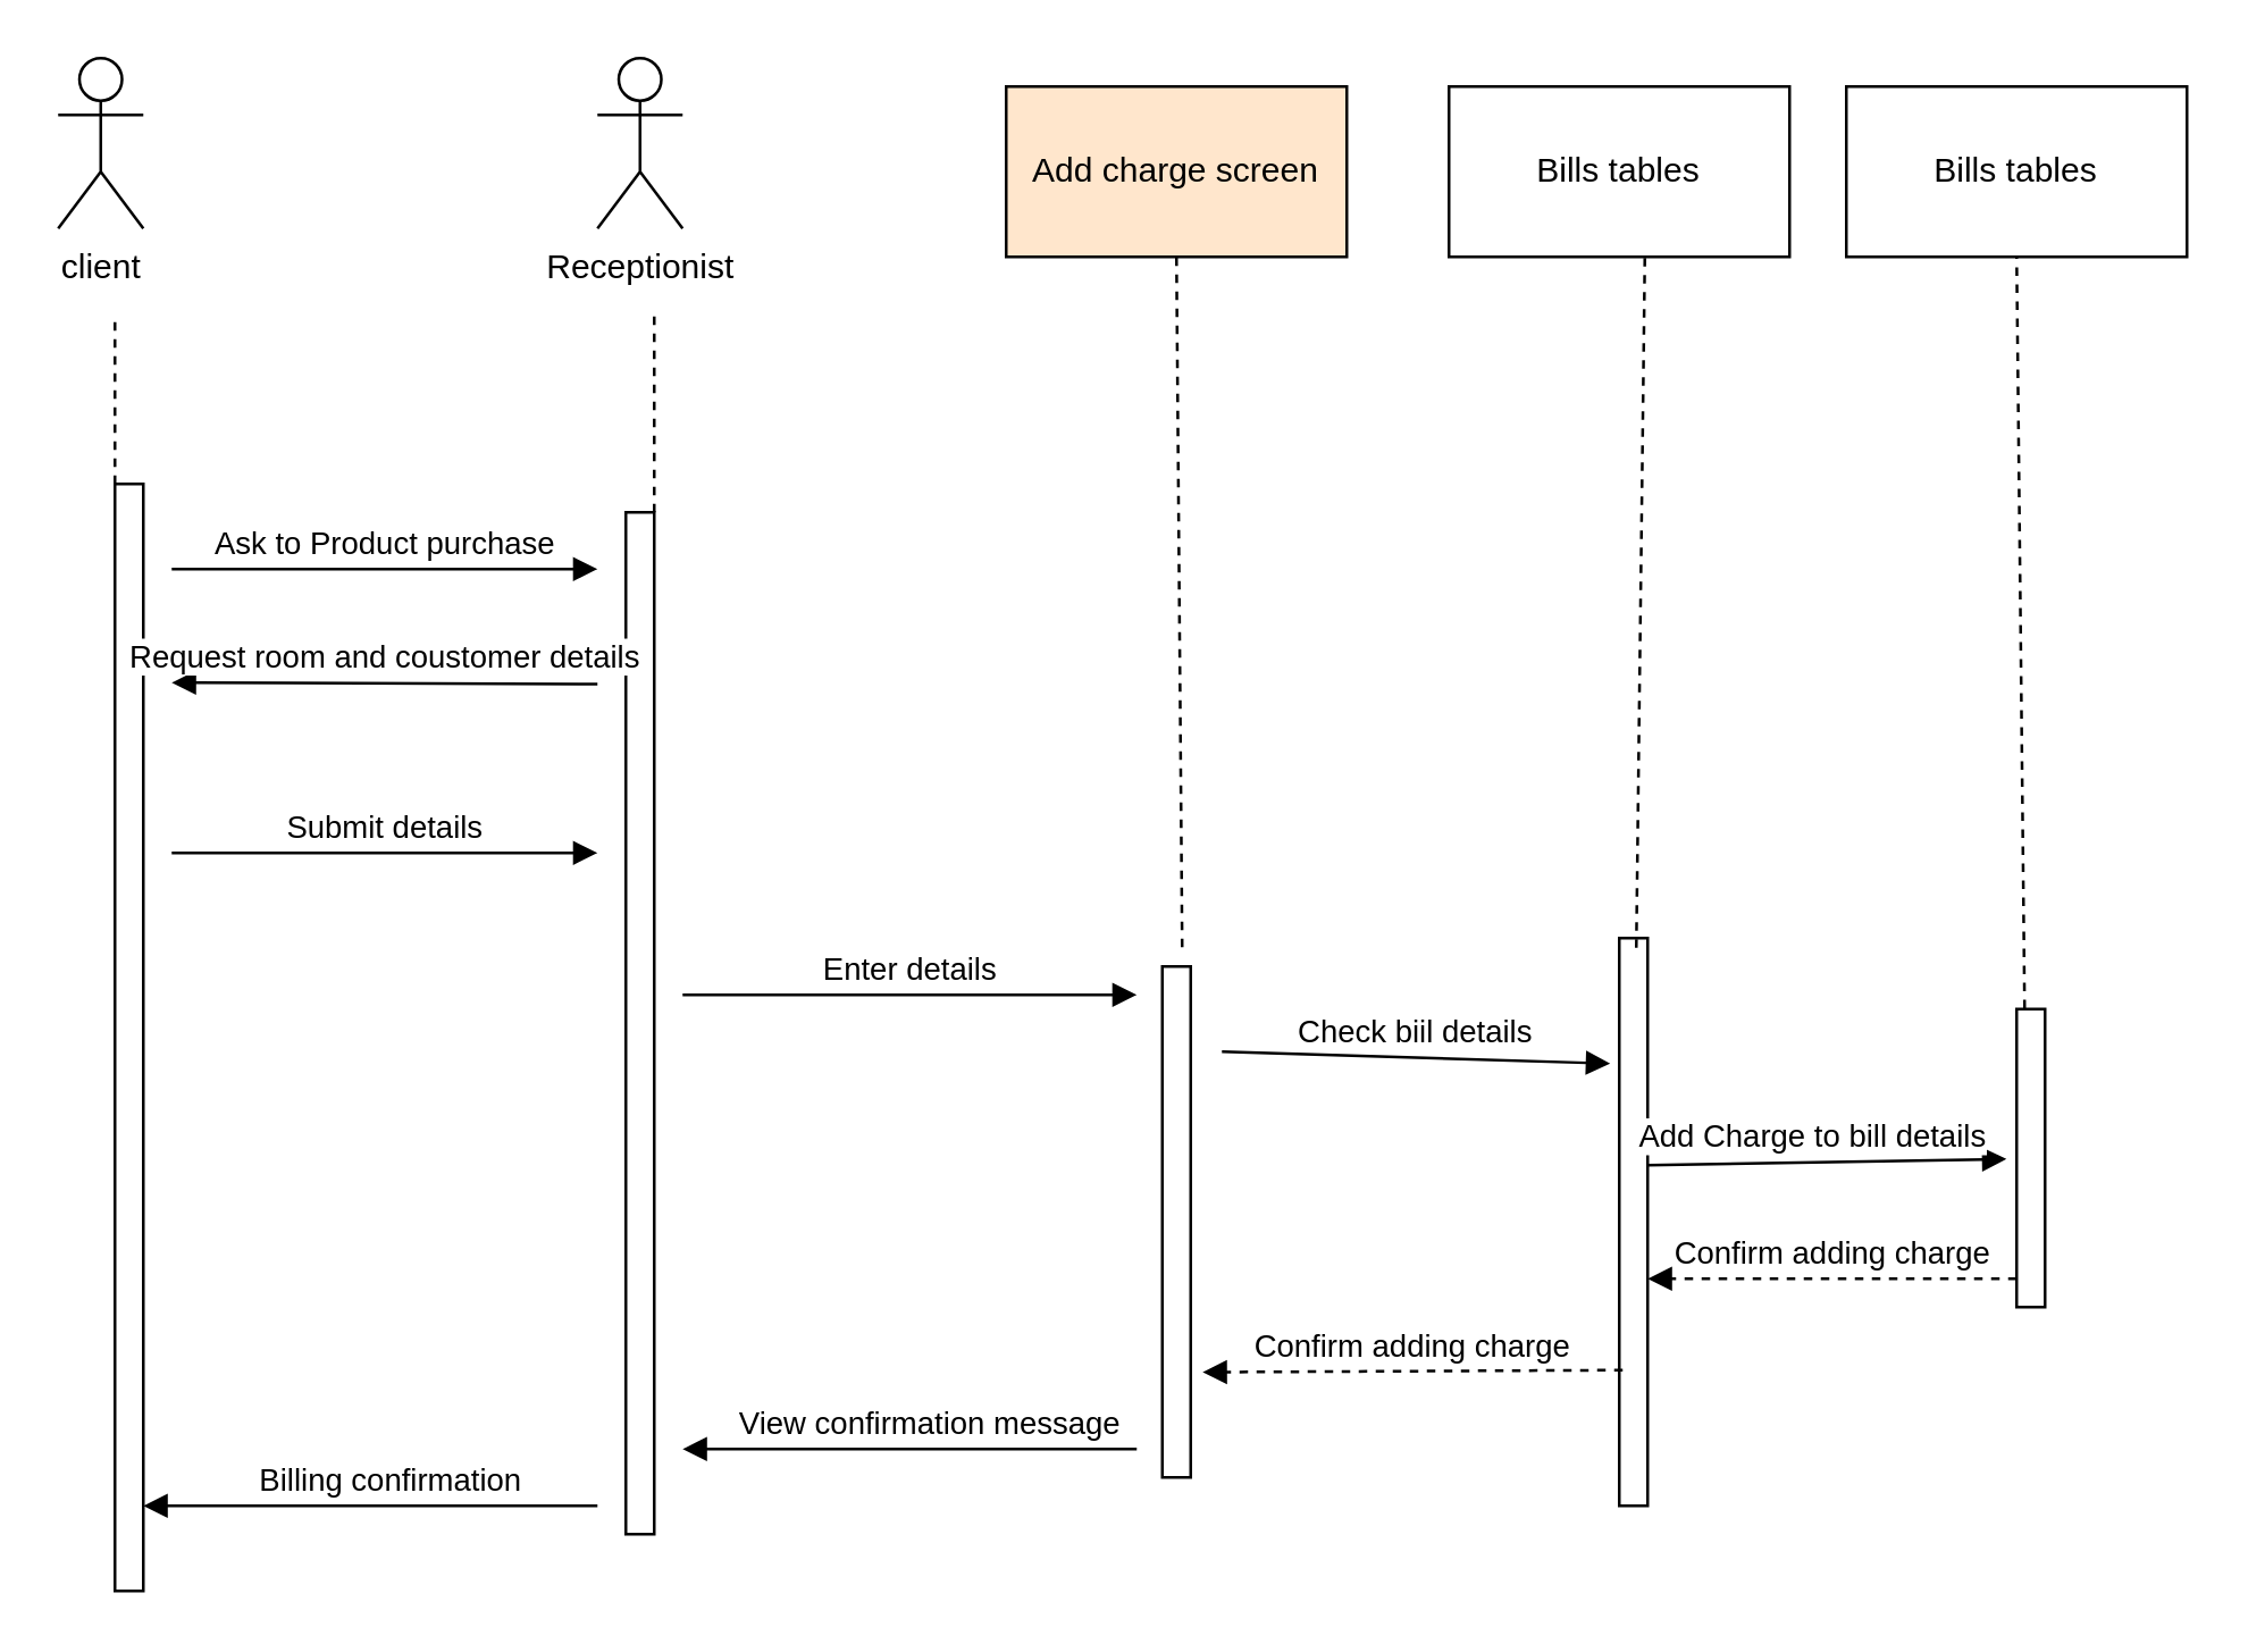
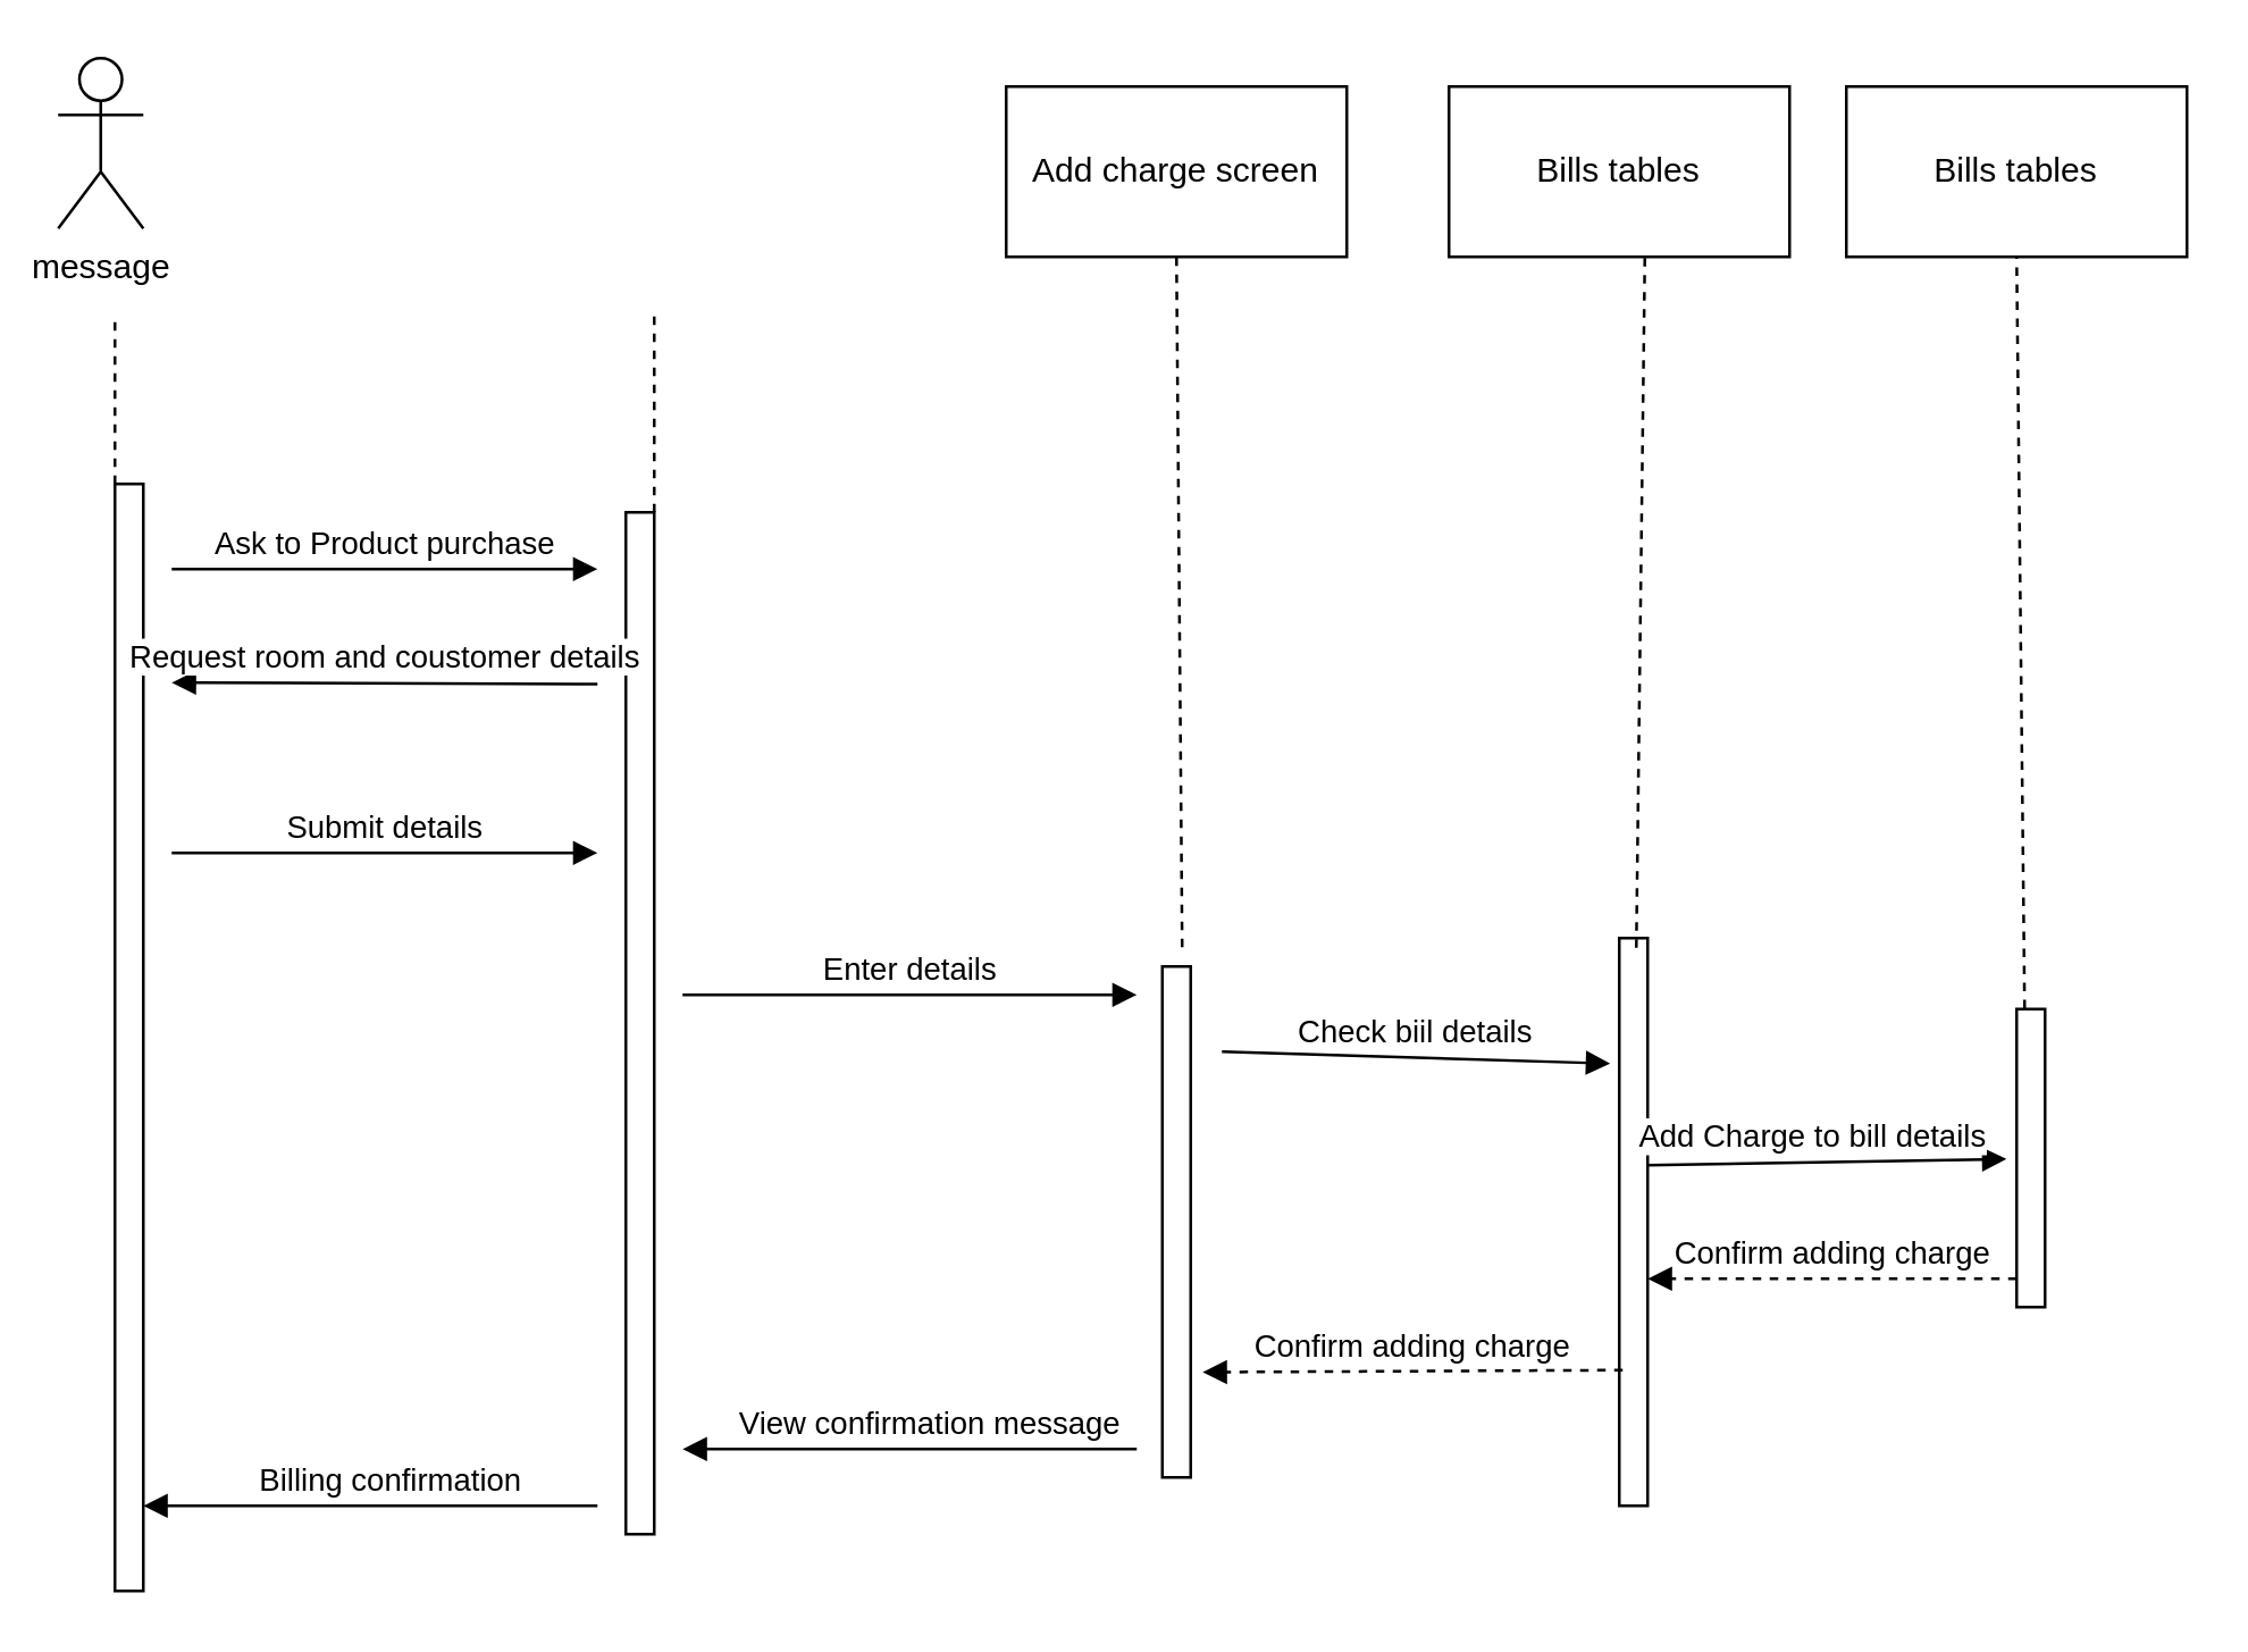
- <mxCell id="3" value="Receptionist" style="shape=umlActor;verticalLabelPosition=bottom;verticalAlign=top;html=1;outlineConnect=0;" parent="1" vertex="1"><mxGeometry x="210" y="20" width="30" height="60" as="geometry" /></mxCell>
- <mxCell id="4" value="Add charge screen" style="rounded=0;whiteSpace=wrap;html=1;fillColor=#ffe6cc;" parent="1" vertex="1"><mxGeometry x="354" y="30" width="120" height="60" as="geometry" /></mxCell>
+ <mxCell id="4" value="Add charge screen" style="rounded=0;whiteSpace=wrap;html=1;" parent="1" vertex="1"><mxGeometry x="354" y="30" width="120" height="60" as="geometry" /></mxCell>
- <mxCell id="2" value="client" style="shape=umlActor;verticalLabelPosition=bottom;verticalAlign=top;html=1;outlineConnect=0;" parent="1" vertex="1"><mxGeometry x="20" y="20" width="30" height="60" as="geometry" /></mxCell>
+ <mxCell id="2" value="message" style="shape=umlActor;verticalLabelPosition=bottom;verticalAlign=top;html=1;outlineConnect=0;" parent="1" vertex="1"><mxGeometry x="20" y="20" width="30" height="60" as="geometry" /></mxCell>
